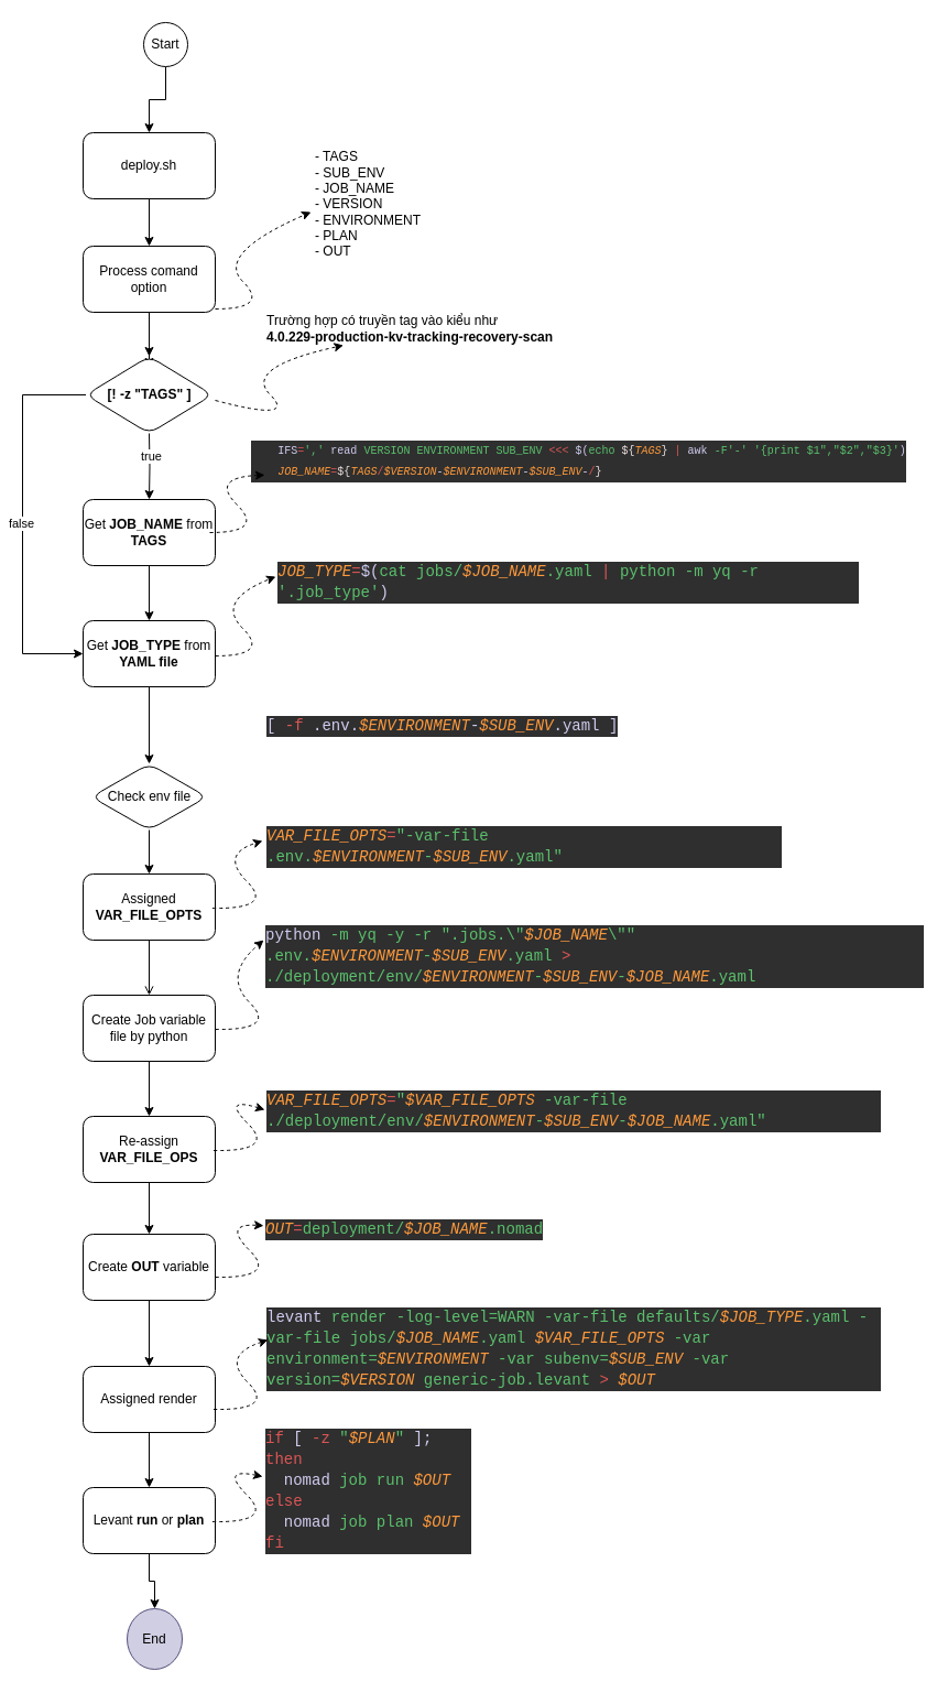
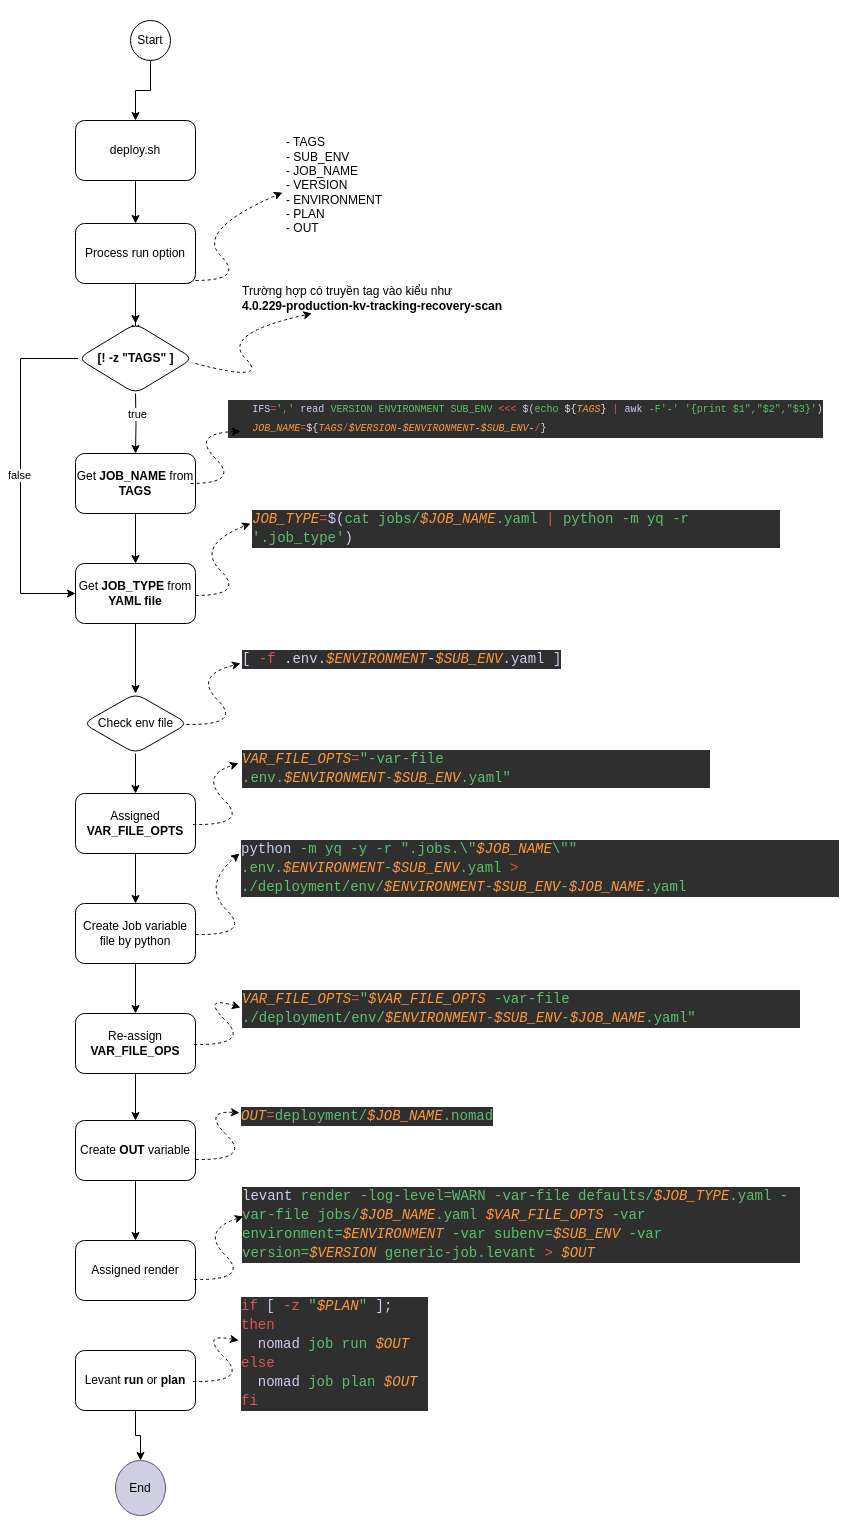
- <mxCell id="7" value="Process comand option" style="rounded=1;whiteSpace=wrap;html=1;" vertex="1" parent="1"><mxGeometry x="75" y="223" width="120" height="60" as="geometry" /></mxCell>
+ <mxCell id="7" value="Process run option" style="rounded=1;whiteSpace=wrap;html=1;" vertex="1" parent="1"><mxGeometry x="75" y="223" width="120" height="60" as="geometry" /></mxCell>
+ <mxCell id="29" value="" style="curved=1;endArrow=classic;html=1;rounded=0;dashed=1;entryX=0;entryY=0.5;entryDx=0;entryDy=0;" edge="1" parent="1" source="27" target="28"><mxGeometry width="50" height="50" relative="1" as="geometry"><mxPoint x="192.5" y="725" as="sourcePoint" /><mxPoint x="247.5" y="653" as="targetPoint" /><Array as="points"><mxPoint x="242.5" y="725" /><mxPoint x="192.5" y="675" /></Array></mxGeometry></mxCell>
- <mxCell id="30" value="" style="edgeStyle=orthogonalEdgeStyle;rounded=0;orthogonalLoop=1;jettySize=auto;html=1;endArrow=open;" edge="1" parent="1" source="31" target="35"><mxGeometry relative="1" as="geometry" /></mxCell>
+ <mxCell id="30" value="" style="edgeStyle=orthogonalEdgeStyle;rounded=0;orthogonalLoop=1;jettySize=auto;html=1;" edge="1" parent="1" source="31" target="35"><mxGeometry relative="1" as="geometry" /></mxCell>
- <mxCell id="46" value="" style="edgeStyle=orthogonalEdgeStyle;rounded=0;orthogonalLoop=1;jettySize=auto;html=1;" edge="1" parent="1" source="47" target="51"><mxGeometry relative="1" as="geometry" /></mxCell>
